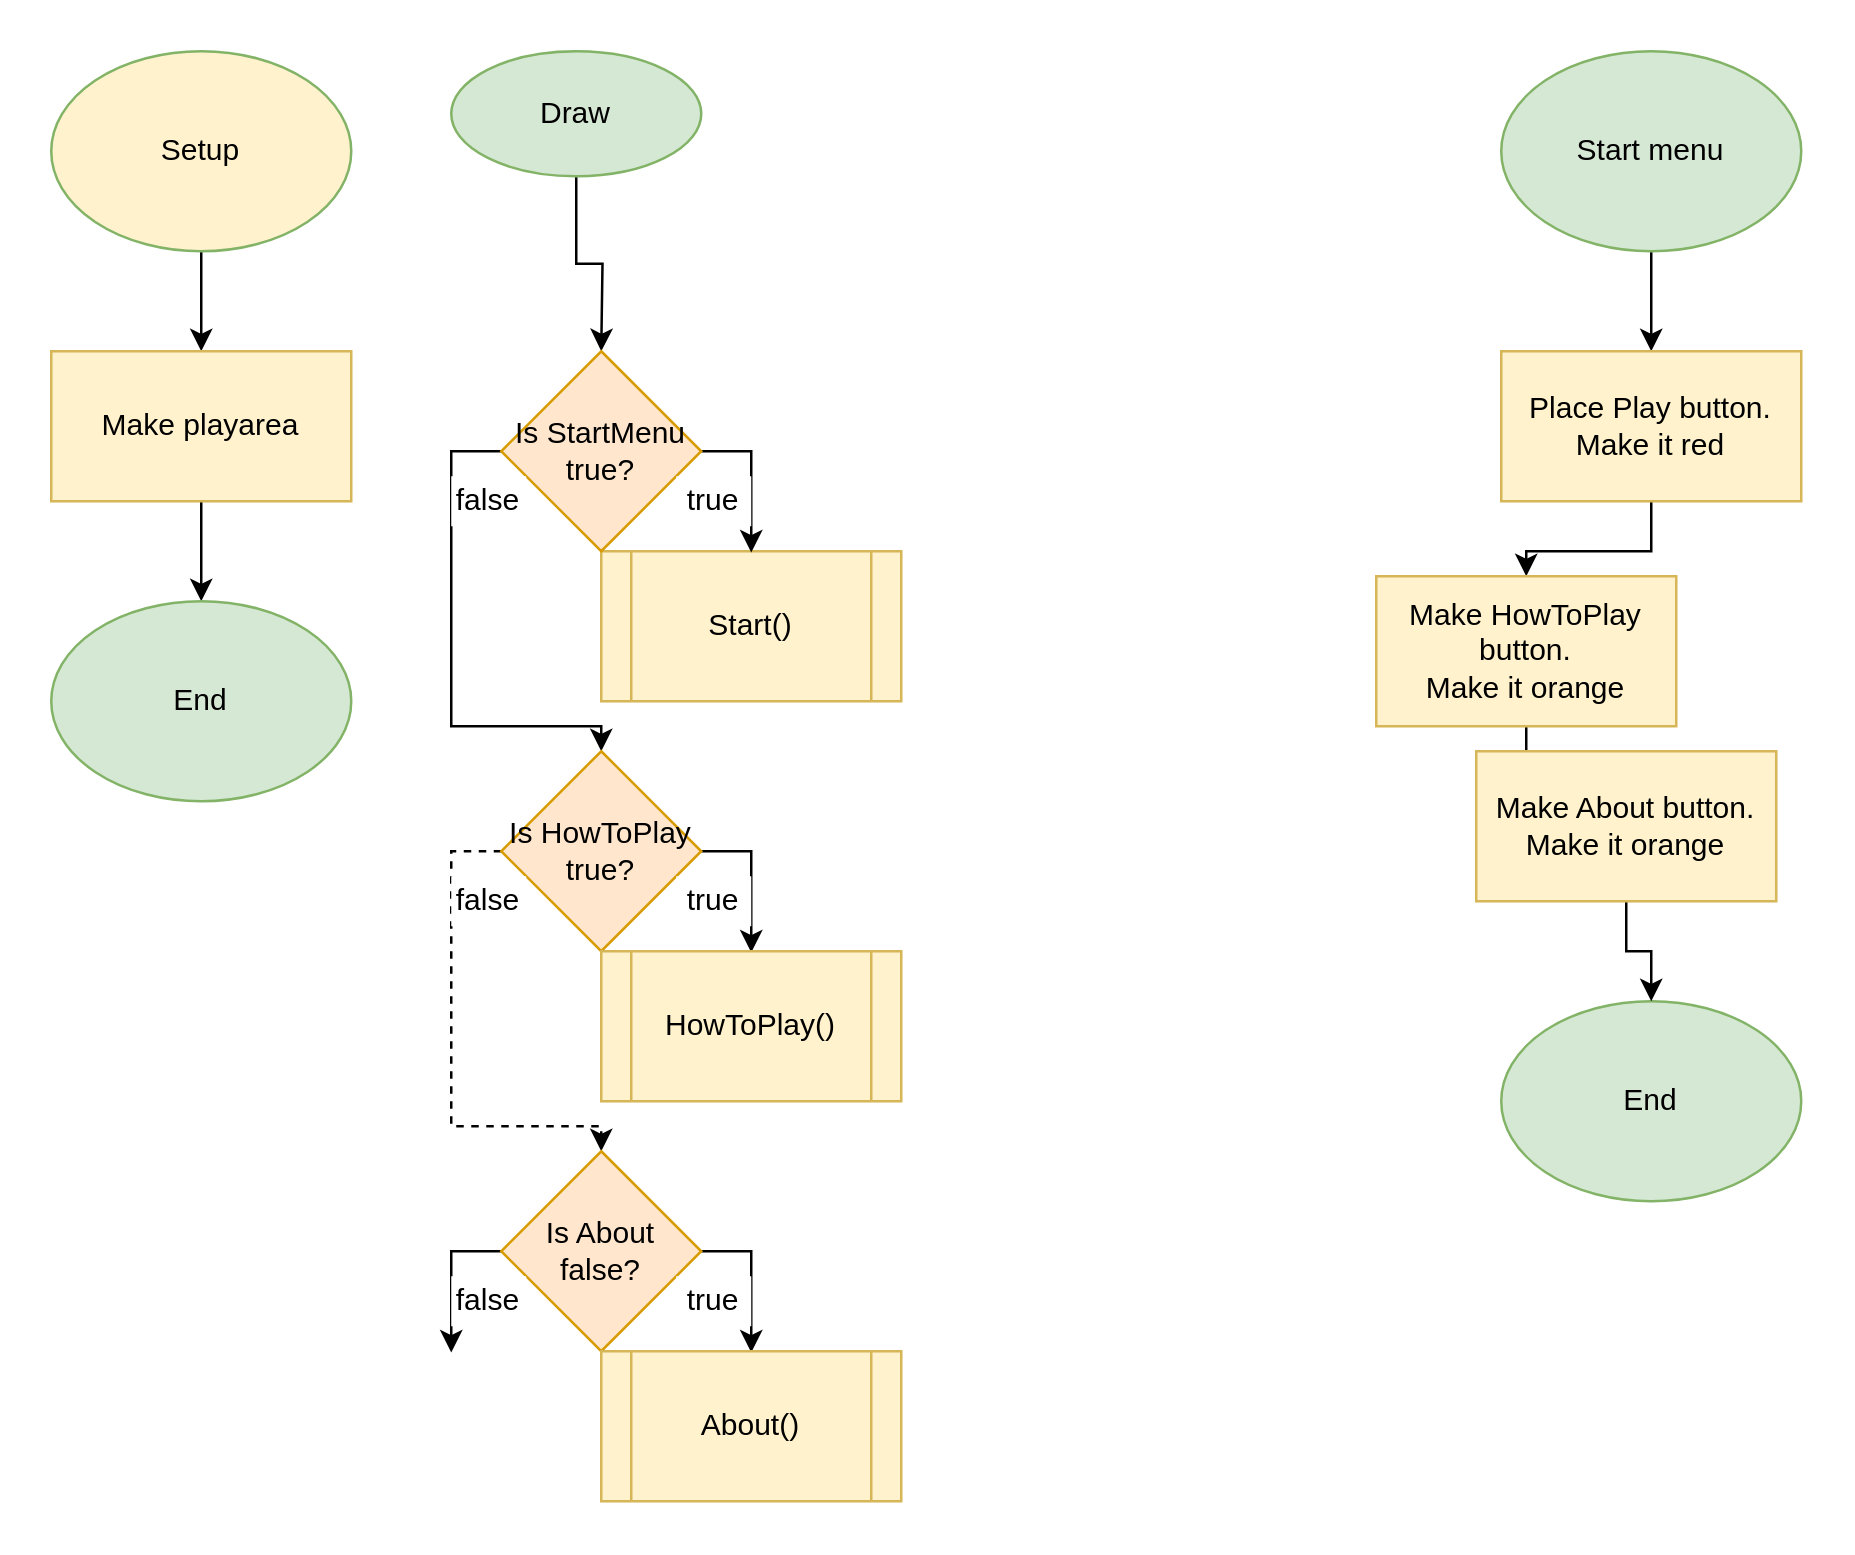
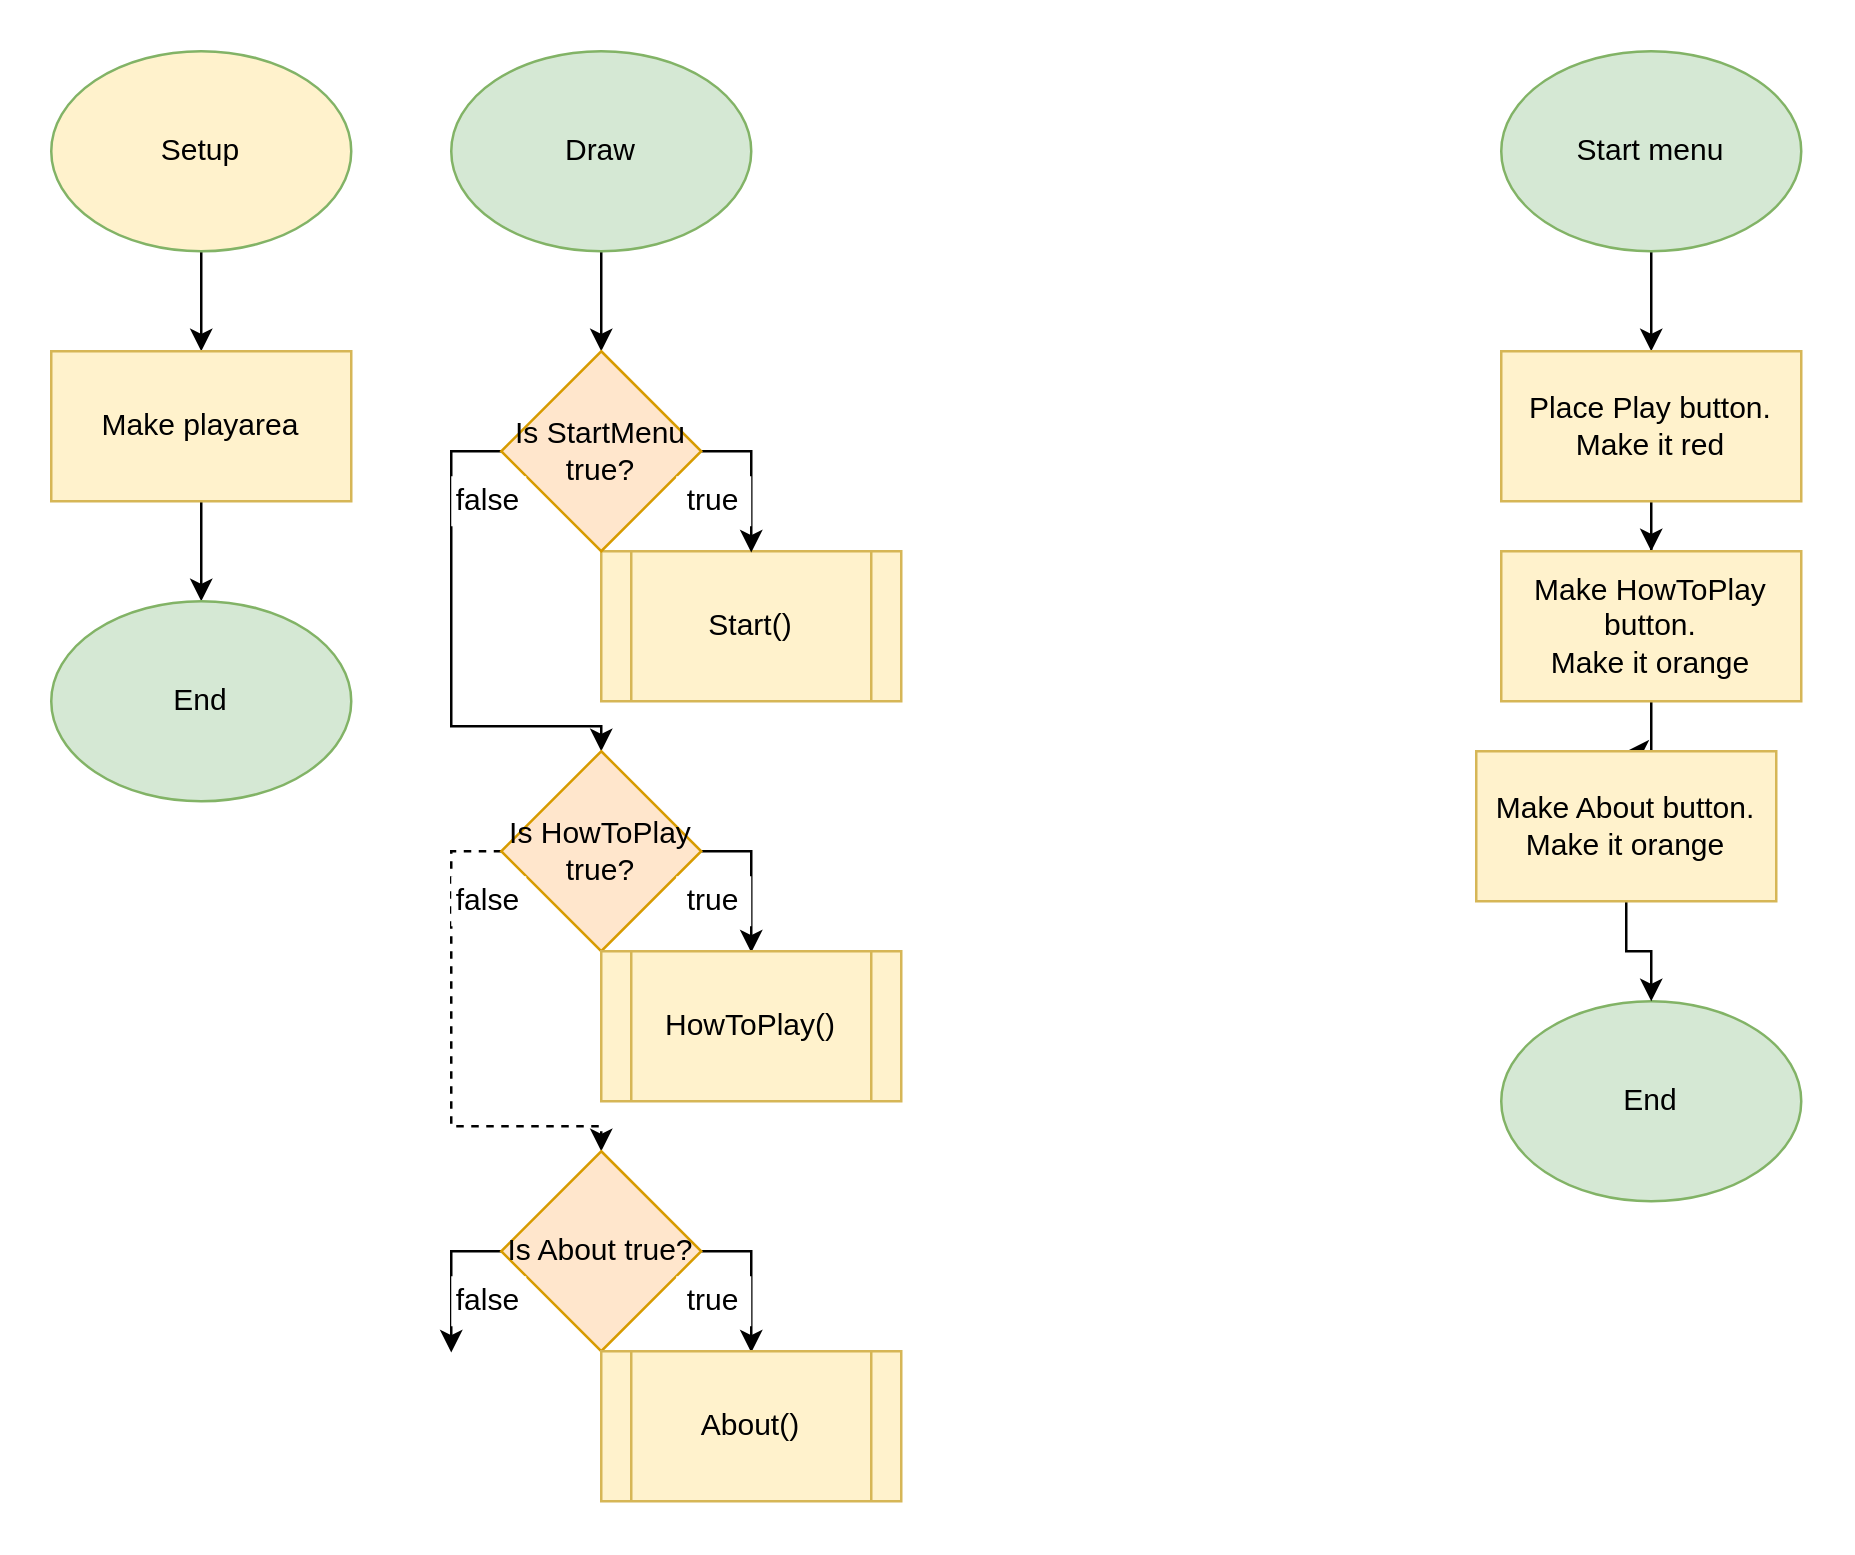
- <mxCell id="8" value="Draw" style="ellipse;whiteSpace=wrap;html=1;labelBackgroundColor=none;fillColor=#d5e8d4;strokeColor=#82b366;" parent="1" vertex="1"><mxGeometry x="180" y="20" width="100" height="50" as="geometry" /></mxCell>
+ <mxCell id="8" value="Draw" style="ellipse;whiteSpace=wrap;html=1;labelBackgroundColor=none;fillColor=#d5e8d4;strokeColor=#82b366;" parent="1" vertex="1"><mxGeometry x="180" y="20" width="120" height="80" as="geometry" /></mxCell>
- <mxCell id="21" value="Make HowToPlay button.&lt;br&gt;Make it orange" style="whiteSpace=wrap;html=1;fillColor=#fff2cc;strokeColor=#d6b656;rounded=0;" vertex="1" parent="1"><mxGeometry x="550" y="230" width="120" height="60" as="geometry" /></mxCell>
+ <mxCell id="21" value="Make HowToPlay button.&lt;br&gt;Make it orange" style="whiteSpace=wrap;html=1;fillColor=#fff2cc;strokeColor=#d6b656;rounded=0;" vertex="1" parent="1"><mxGeometry x="600" y="220" width="120" height="60" as="geometry" /></mxCell>
- <mxCell id="32" value="Is About false?" style="rhombus;whiteSpace=wrap;html=1;fillColor=#ffe6cc;strokeColor=#d79b00;" vertex="1" parent="1"><mxGeometry x="200" y="460" width="80" height="80" as="geometry" /></mxCell>
+ <mxCell id="32" value="Is About true?" style="rhombus;whiteSpace=wrap;html=1;fillColor=#ffe6cc;strokeColor=#d79b00;" vertex="1" parent="1"><mxGeometry x="200" y="460" width="80" height="80" as="geometry" /></mxCell>
